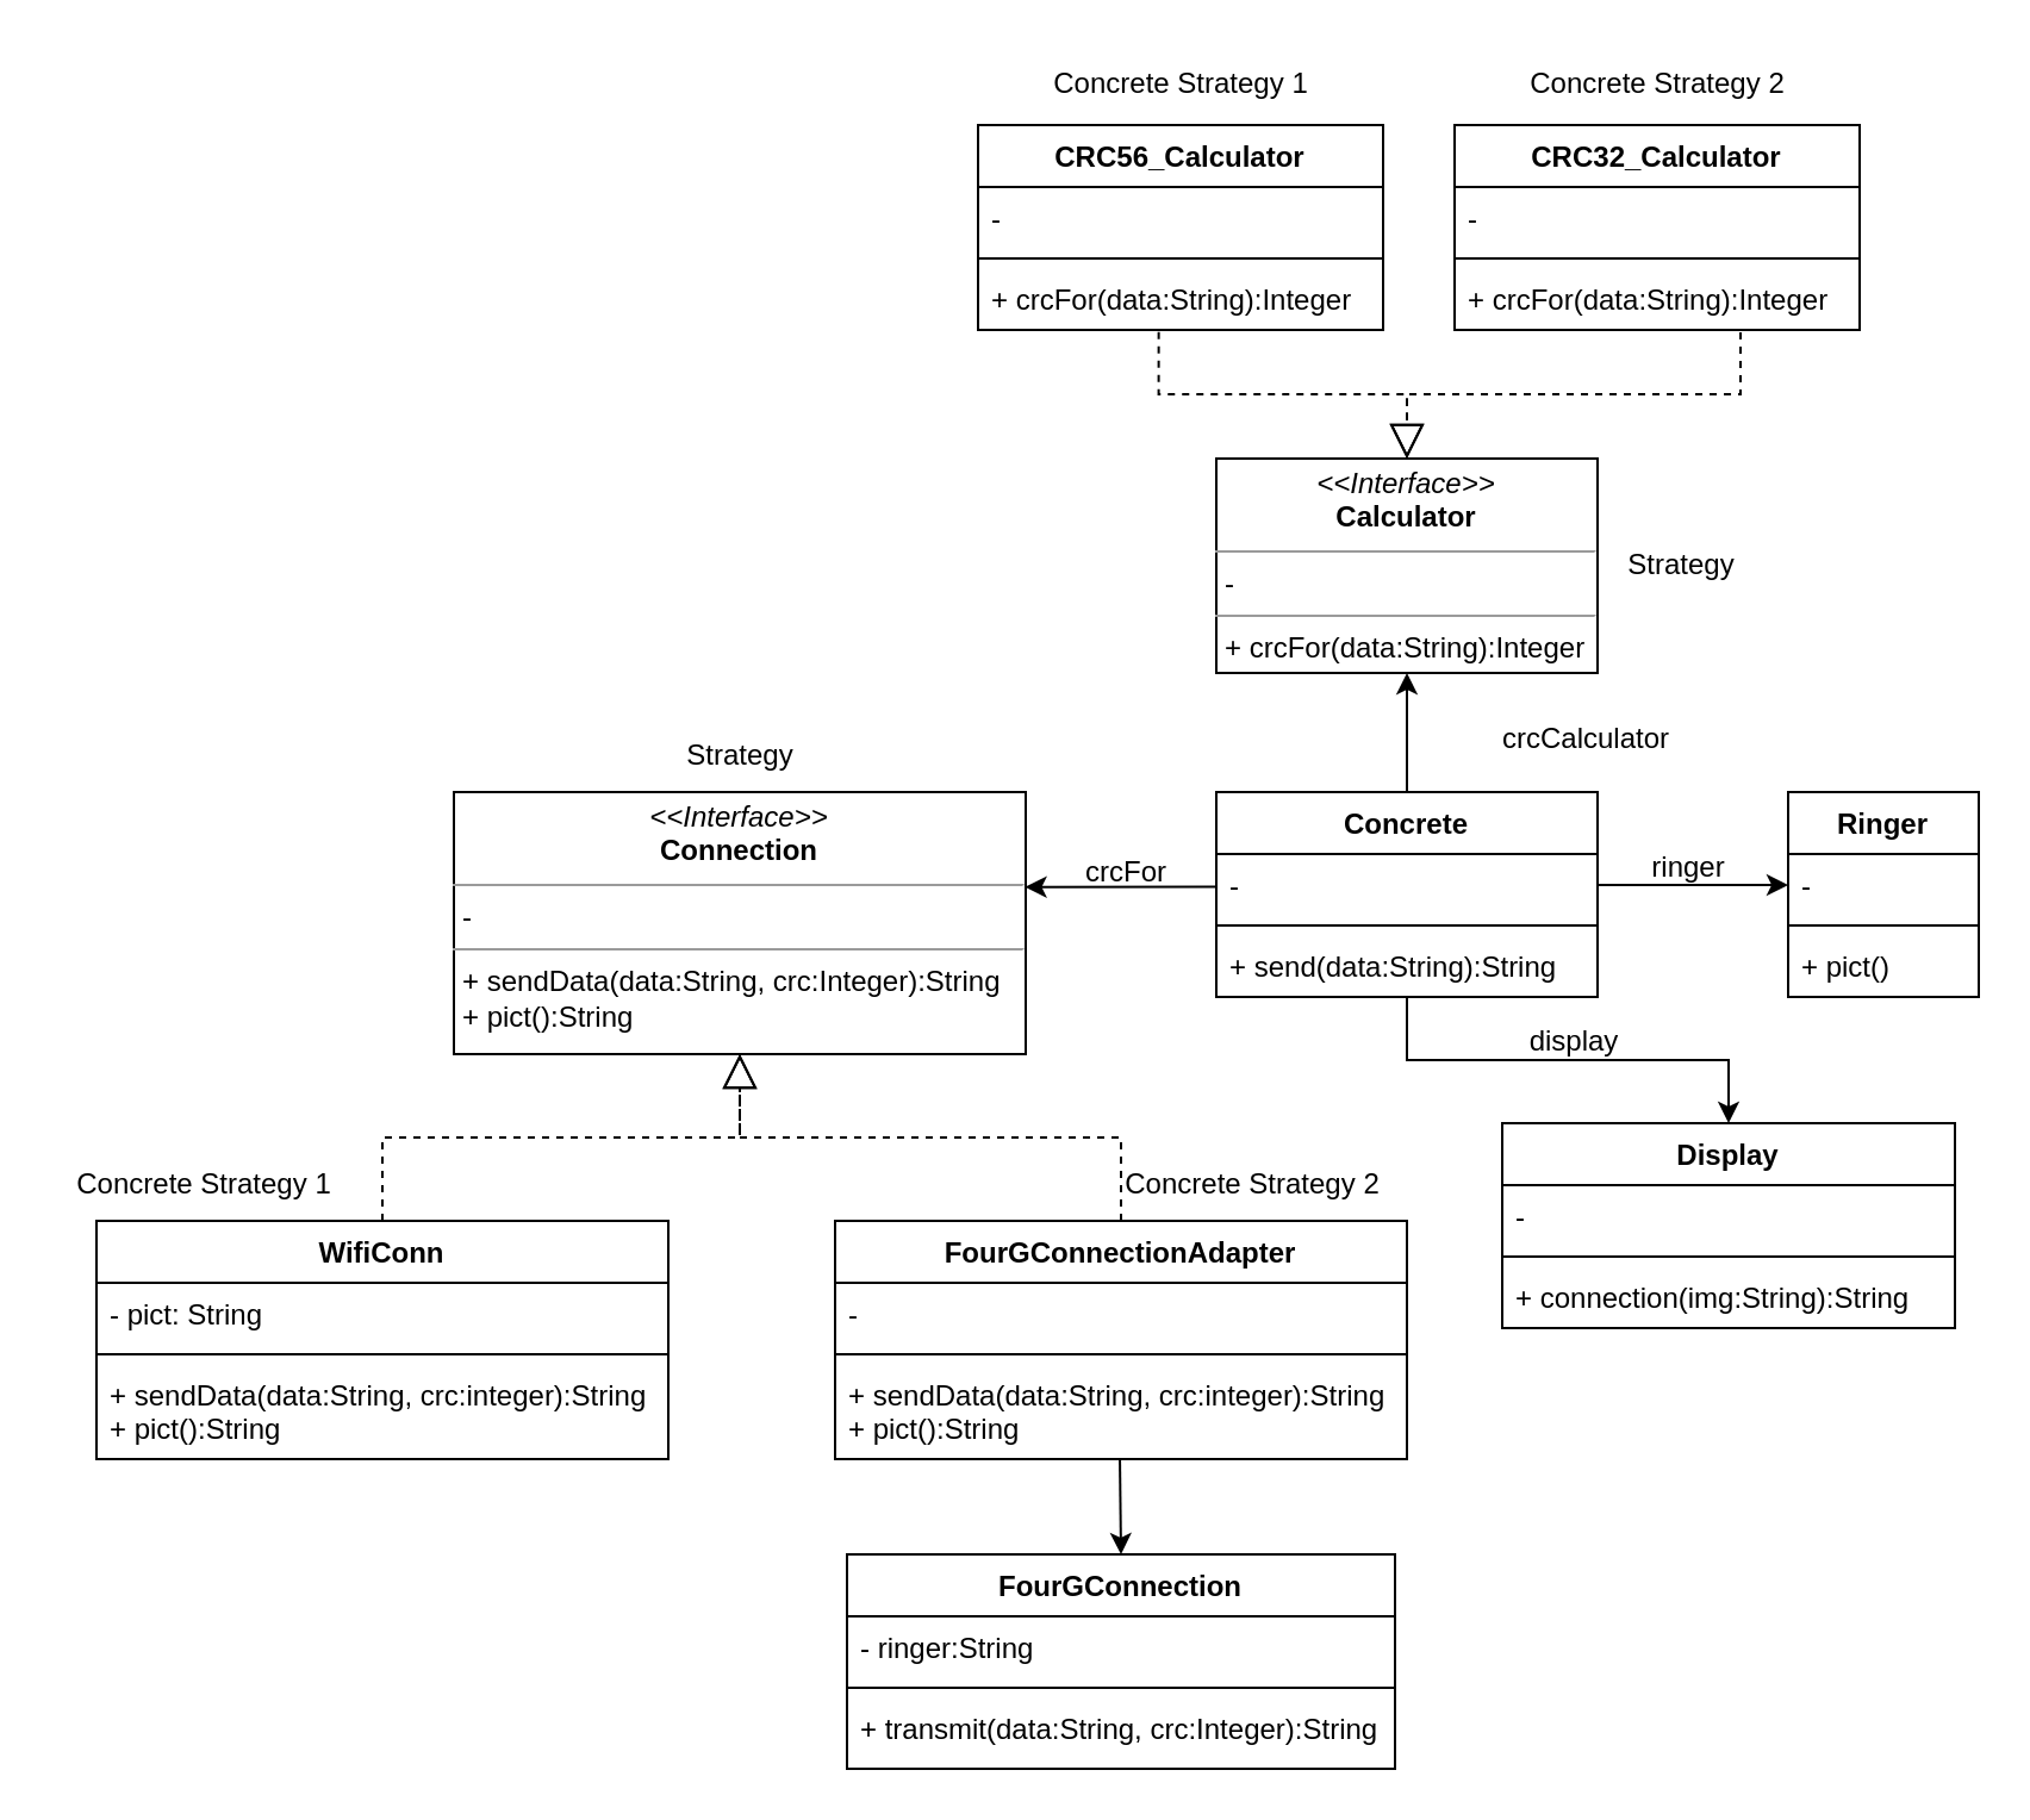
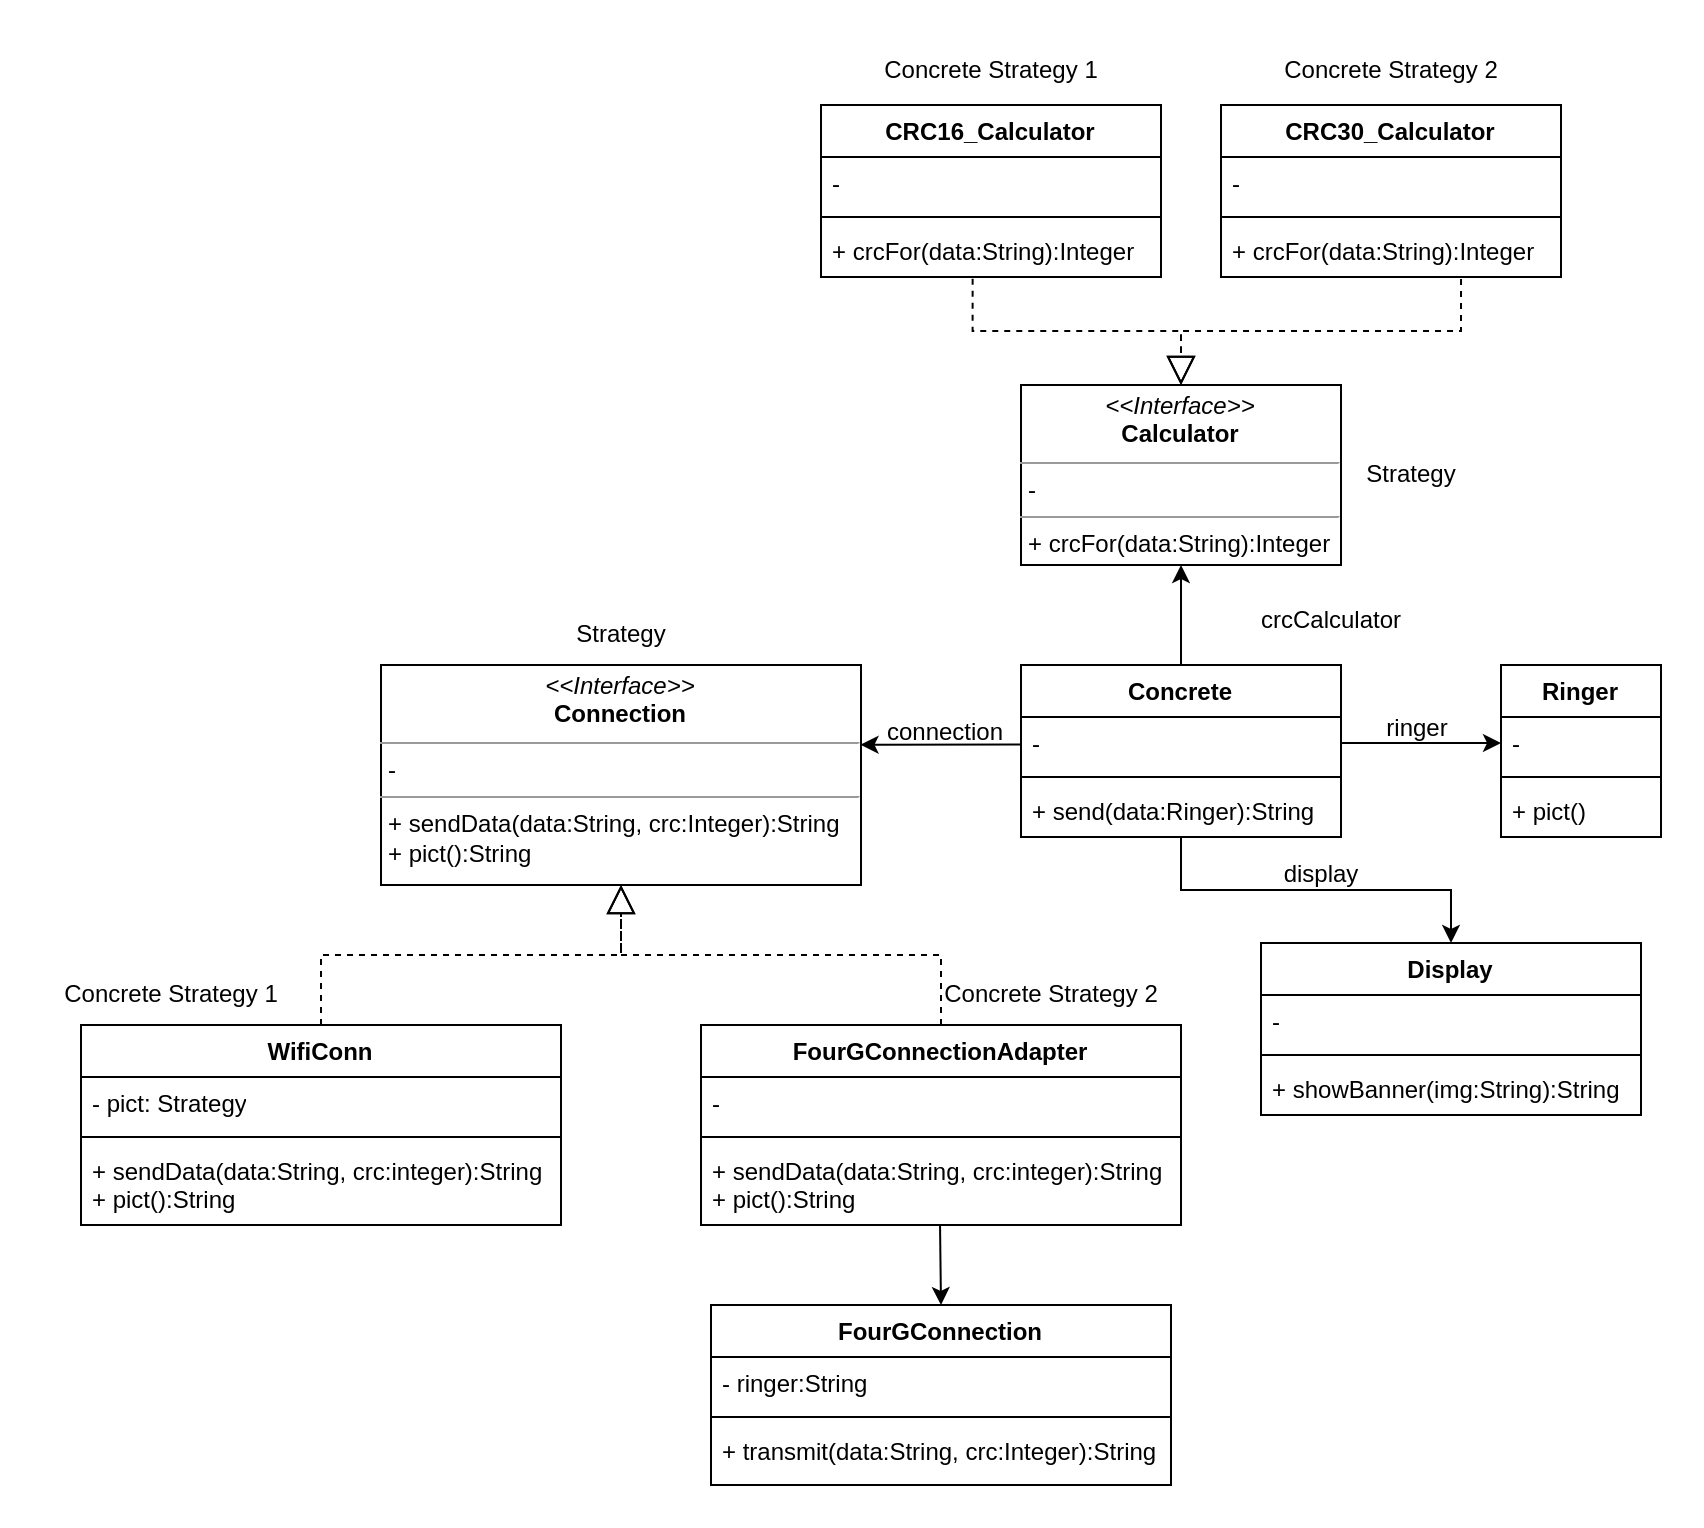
- <mxCell id="10" value="CRC56_Calculator" style="swimlane;fontStyle=1;align=center;verticalAlign=top;childLayout=stackLayout;horizontal=1;startSize=26;horizontalStack=0;resizeParent=1;resizeParentMax=0;resizeLast=0;collapsible=1;marginBottom=0;whiteSpace=wrap;html=1;" vertex="1" parent="1"><mxGeometry x="410" y="52" width="170" height="86" as="geometry" /></mxCell>
+ <mxCell id="10" value="CRC16_Calculator" style="swimlane;fontStyle=1;align=center;verticalAlign=top;childLayout=stackLayout;horizontal=1;startSize=26;horizontalStack=0;resizeParent=1;resizeParentMax=0;resizeLast=0;collapsible=1;marginBottom=0;whiteSpace=wrap;html=1;" vertex="1" parent="1"><mxGeometry x="410" y="52" width="170" height="86" as="geometry" /></mxCell>
- <mxCell id="27" value="CRC32_Calculator" style="swimlane;fontStyle=1;align=center;verticalAlign=top;childLayout=stackLayout;horizontal=1;startSize=26;horizontalStack=0;resizeParent=1;resizeParentMax=0;resizeLast=0;collapsible=1;marginBottom=0;whiteSpace=wrap;html=1;" vertex="1" parent="1"><mxGeometry x="610" y="52" width="170" height="86" as="geometry" /></mxCell>
+ <mxCell id="27" value="CRC30_Calculator" style="swimlane;fontStyle=1;align=center;verticalAlign=top;childLayout=stackLayout;horizontal=1;startSize=26;horizontalStack=0;resizeParent=1;resizeParentMax=0;resizeLast=0;collapsible=1;marginBottom=0;whiteSpace=wrap;html=1;" vertex="1" parent="1"><mxGeometry x="610" y="52" width="170" height="86" as="geometry" /></mxCell>
- <mxCell id="54" value="crcFor" style="text;html=1;align=center;verticalAlign=middle;resizable=0;points=[];autosize=1;strokeColor=none;fillColor=none;" vertex="1" parent="1"><mxGeometry x="432" y="351" width="80" height="30" as="geometry" /></mxCell>
+ <mxCell id="54" value="connection" style="text;html=1;align=center;verticalAlign=middle;resizable=0;points=[];autosize=1;strokeColor=none;fillColor=none;" vertex="1" parent="1"><mxGeometry x="432" y="351" width="80" height="30" as="geometry" /></mxCell>
- <mxCell id="5" value="+ send(data:String):String" style="text;strokeColor=none;fillColor=none;align=left;verticalAlign=top;spacingLeft=4;spacingRight=4;overflow=hidden;rotatable=0;points=[[0,0.5],[1,0.5]];portConstraint=eastwest;whiteSpace=wrap;html=1;" vertex="1" parent="2"><mxGeometry y="60" width="160" height="26" as="geometry" /></mxCell>
+ <mxCell id="5" value="+ send(data:Ringer):String" style="text;strokeColor=none;fillColor=none;align=left;verticalAlign=top;spacingLeft=4;spacingRight=4;overflow=hidden;rotatable=0;points=[[0,0.5],[1,0.5]];portConstraint=eastwest;whiteSpace=wrap;html=1;" vertex="1" parent="2"><mxGeometry y="60" width="160" height="26" as="geometry" /></mxCell>
- <mxCell id="16" value="- pict: String" style="text;strokeColor=none;fillColor=none;align=left;verticalAlign=top;spacingLeft=4;spacingRight=4;overflow=hidden;rotatable=0;points=[[0,0.5],[1,0.5]];portConstraint=eastwest;whiteSpace=wrap;html=1;" vertex="1" parent="15"><mxGeometry y="26" width="240" height="26" as="geometry" /></mxCell>
+ <mxCell id="16" value="- pict: Strategy" style="text;strokeColor=none;fillColor=none;align=left;verticalAlign=top;spacingLeft=4;spacingRight=4;overflow=hidden;rotatable=0;points=[[0,0.5],[1,0.5]];portConstraint=eastwest;whiteSpace=wrap;html=1;" vertex="1" parent="15"><mxGeometry y="26" width="240" height="26" as="geometry" /></mxCell>
- <mxCell id="38" value="+ connection(img:String):String" style="text;strokeColor=none;fillColor=none;align=left;verticalAlign=top;spacingLeft=4;spacingRight=4;overflow=hidden;rotatable=0;points=[[0,0.5],[1,0.5]];portConstraint=eastwest;whiteSpace=wrap;html=1;" vertex="1" parent="35"><mxGeometry y="60" width="190" height="26" as="geometry" /></mxCell>
+ <mxCell id="38" value="+ showBanner(img:String):String" style="text;strokeColor=none;fillColor=none;align=left;verticalAlign=top;spacingLeft=4;spacingRight=4;overflow=hidden;rotatable=0;points=[[0,0.5],[1,0.5]];portConstraint=eastwest;whiteSpace=wrap;html=1;" vertex="1" parent="35"><mxGeometry y="60" width="190" height="26" as="geometry" /></mxCell>
